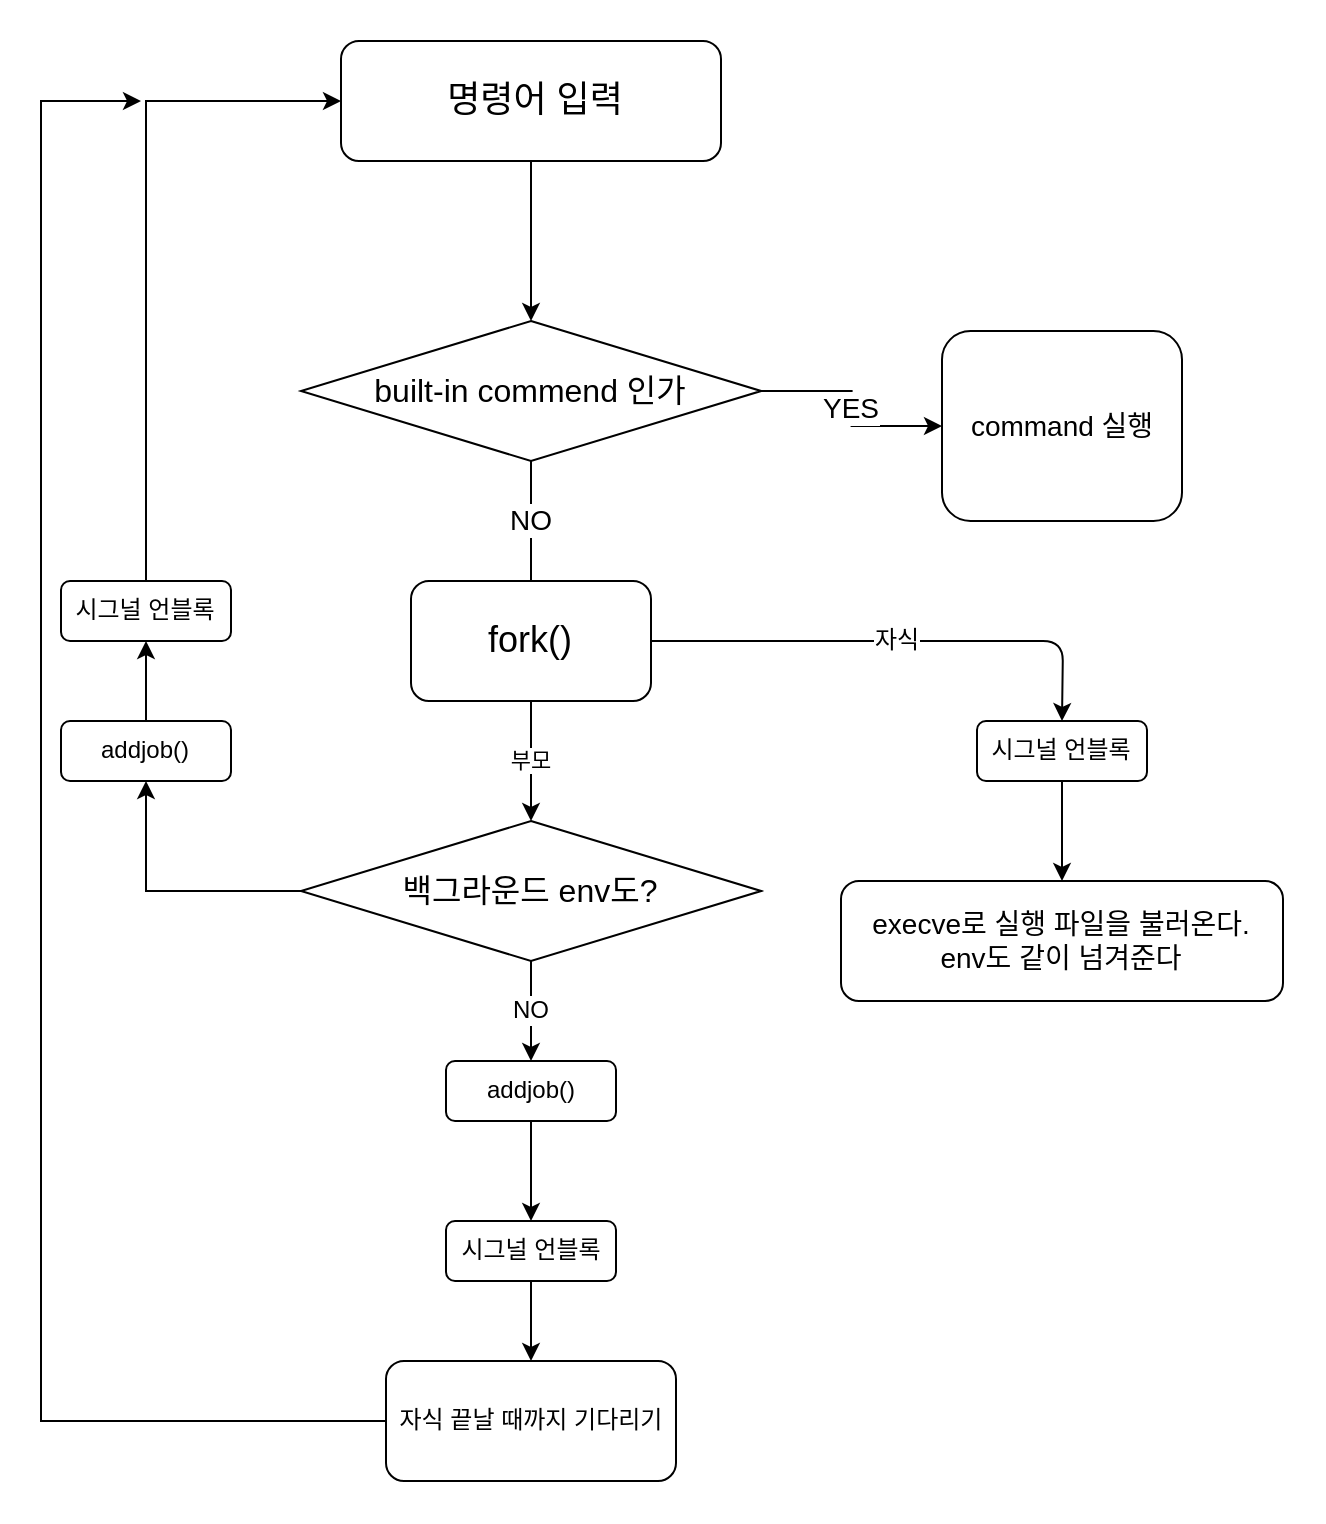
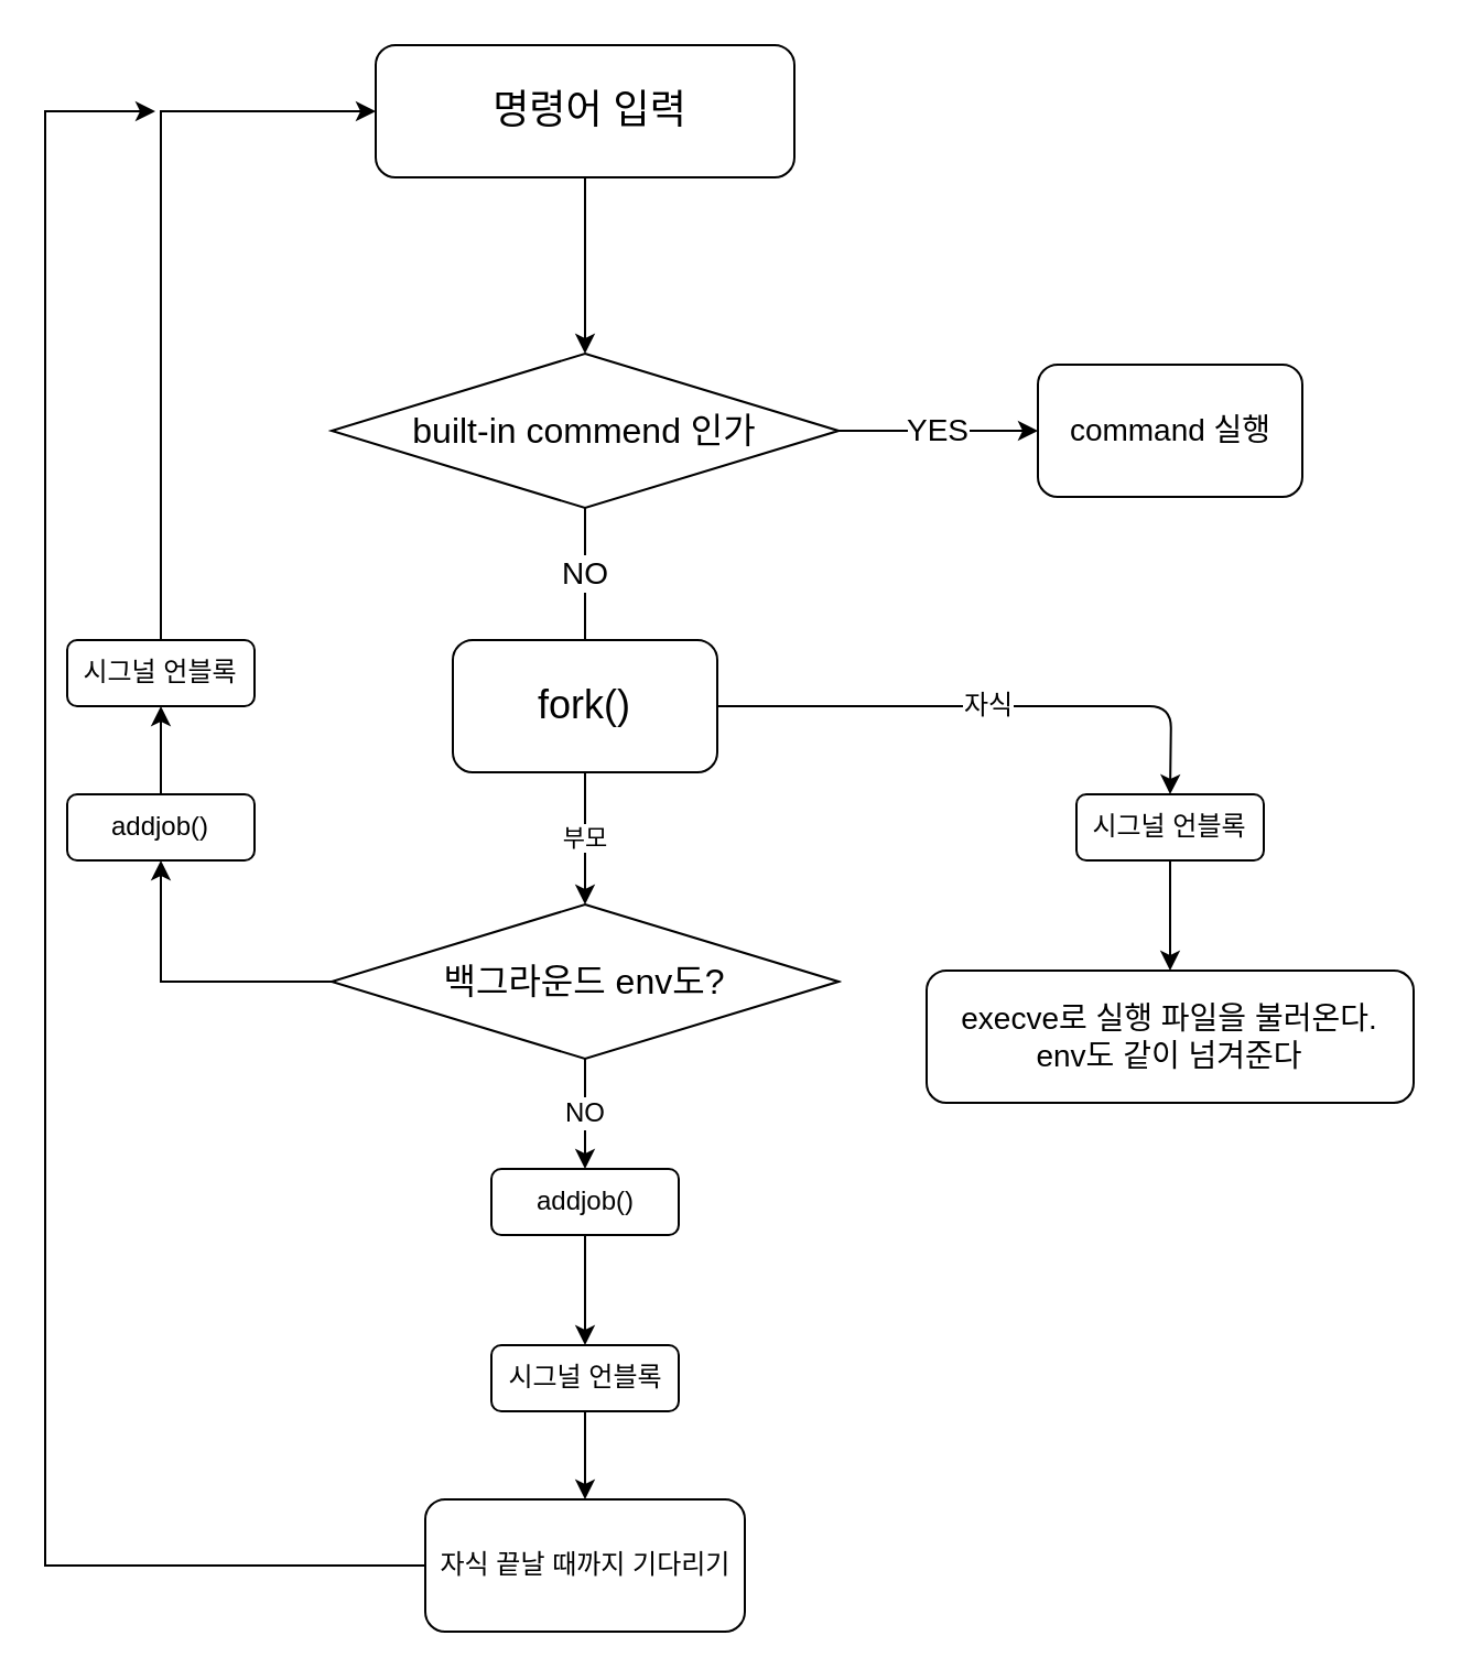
- <mxCell id="13" value="command 실행" style="rounded=1;whiteSpace=wrap;html=1;fontSize=14;" vertex="1" parent="1"><mxGeometry x="470.5" y="165" width="120" height="95" as="geometry" /></mxCell>
+ <mxCell id="13" value="command 실행" style="rounded=1;whiteSpace=wrap;html=1;fontSize=14;" vertex="1" parent="1"><mxGeometry x="470.5" y="165" width="120" height="60" as="geometry" /></mxCell>
